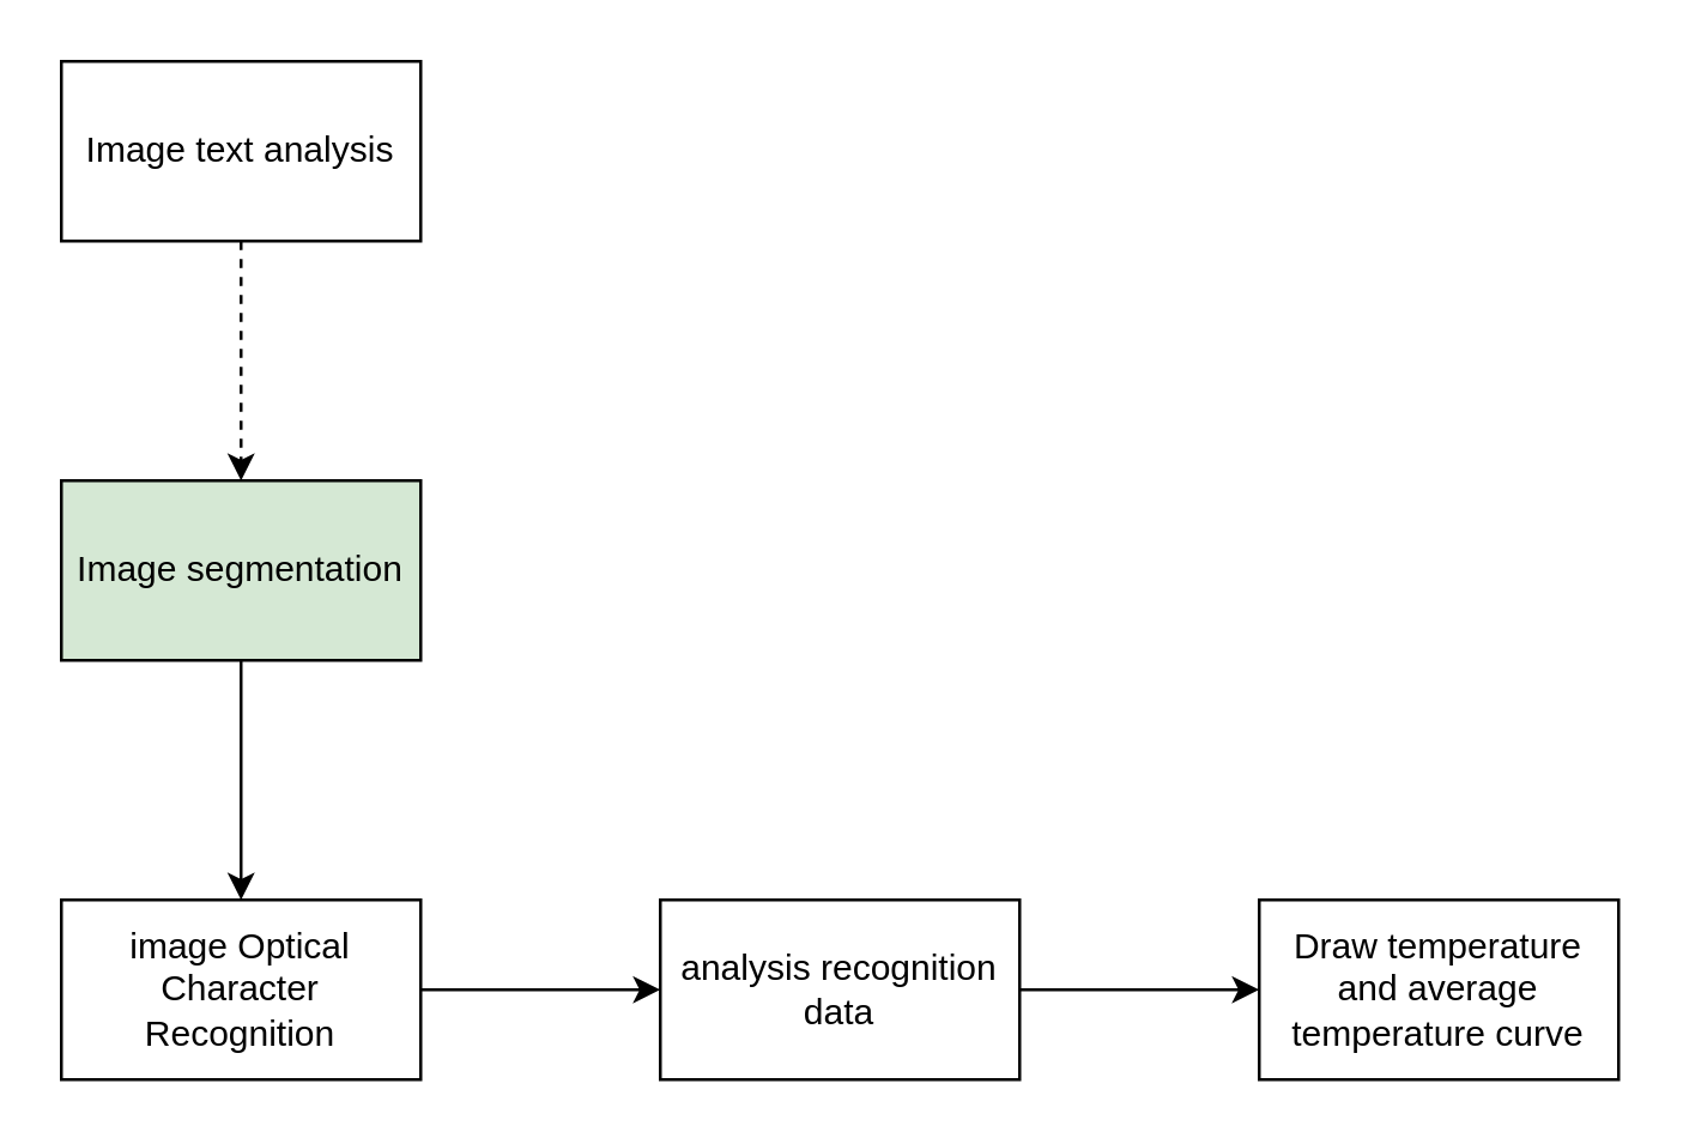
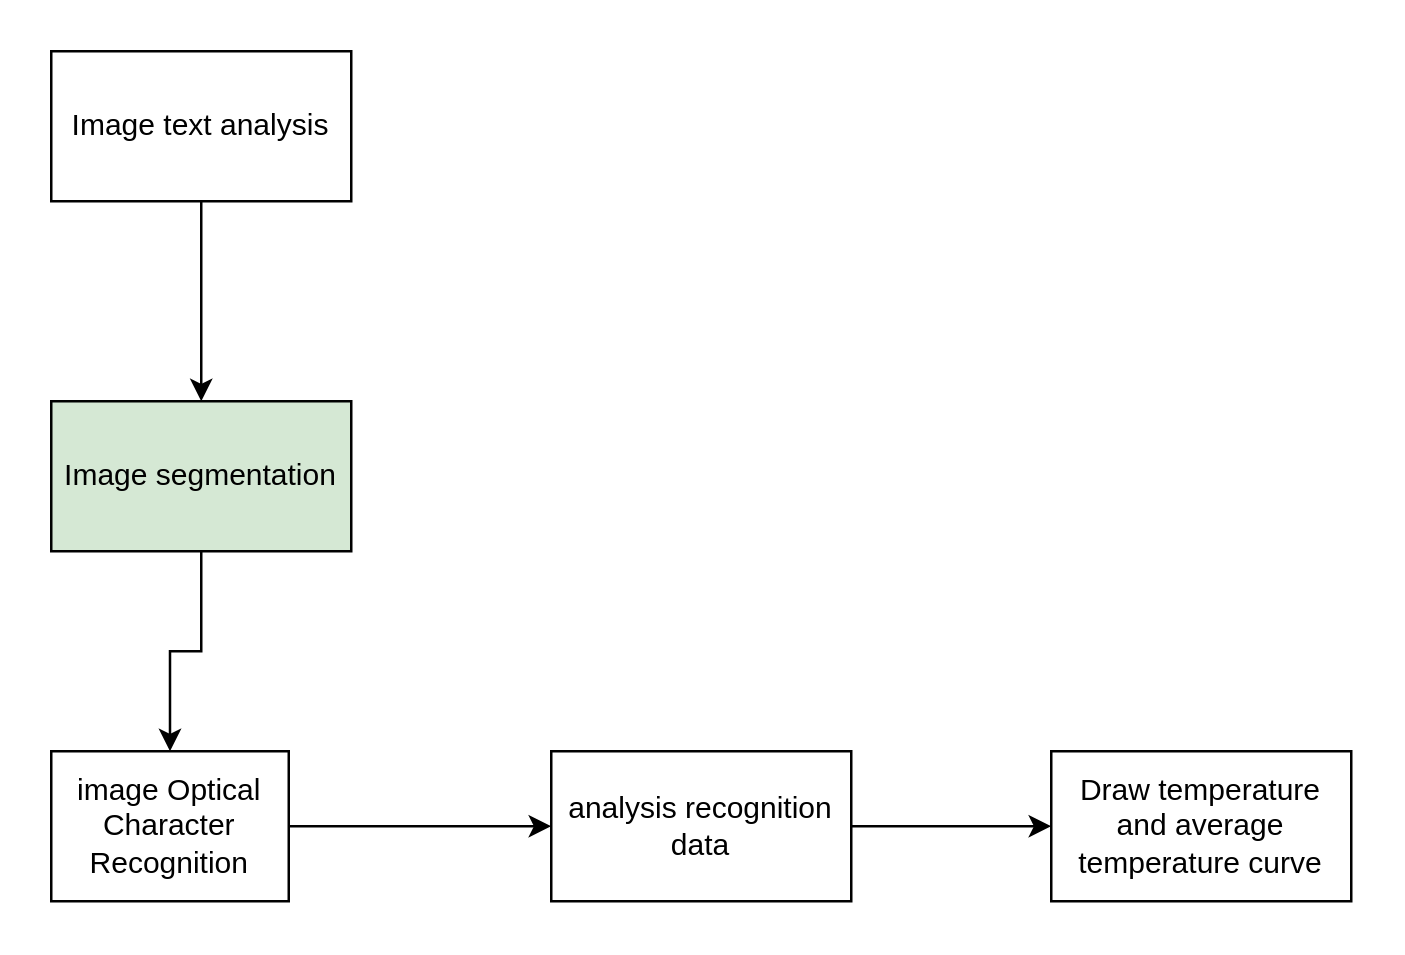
- <mxCell id="2" value="" style="edgeStyle=orthogonalEdgeStyle;rounded=0;orthogonalLoop=1;jettySize=auto;html=1;dashed=1;" edge="1" parent="1" source="3" target="5"><mxGeometry relative="1" as="geometry" /></mxCell>
+ <mxCell id="2" value="" style="edgeStyle=orthogonalEdgeStyle;rounded=0;orthogonalLoop=1;jettySize=auto;html=1;" edge="1" parent="1" source="3" target="5"><mxGeometry relative="1" as="geometry" /></mxCell>
- <mxCell id="7" value="image&amp;nbsp;Optical Character Recognition" style="rounded=0;whiteSpace=wrap;html=1;" vertex="1" parent="1"><mxGeometry x="20" y="300" width="120" height="60" as="geometry" /></mxCell>
+ <mxCell id="7" value="image&amp;nbsp;Optical Character Recognition" style="rounded=0;whiteSpace=wrap;html=1;" vertex="1" parent="1"><mxGeometry x="20" y="300" width="95" height="60" as="geometry" /></mxCell>
